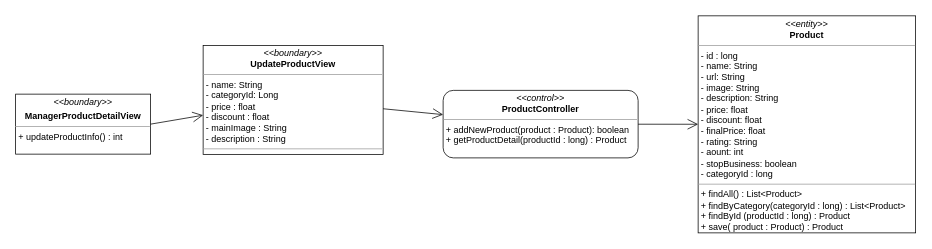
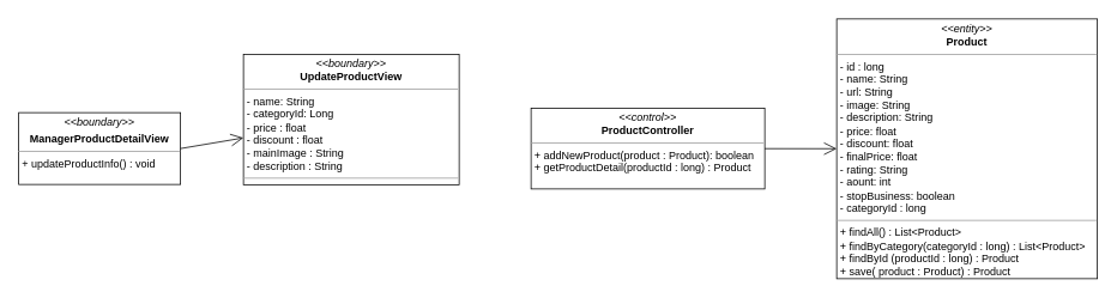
- <mxCell id="2" value="&lt;p style=&quot;margin: 0px ; margin-top: 4px ; text-align: center&quot;&gt;&lt;i&gt;&amp;lt;&amp;lt;boundary&amp;gt;&amp;gt;&lt;/i&gt;&lt;/p&gt;&lt;p style=&quot;margin: 0px ; margin-top: 4px ; text-align: center&quot;&gt;&lt;b&gt;ManagerProductDetailView&lt;/b&gt;&lt;/p&gt;&lt;hr size=&quot;1&quot;&gt;&lt;p style=&quot;margin: 0px ; margin-left: 4px&quot;&gt;&lt;span&gt;+ updateProductInfo() : int&lt;br&gt;&lt;/span&gt;&lt;/p&gt;" style="verticalAlign=top;align=left;overflow=fill;fontSize=12;fontFamily=Helvetica;html=1;" parent="1" vertex="1"><mxGeometry x="20" y="125" width="180" height="80" as="geometry" /></mxCell>
+ <mxCell id="2" value="&lt;p style=&quot;margin: 0px ; margin-top: 4px ; text-align: center&quot;&gt;&lt;i&gt;&amp;lt;&amp;lt;boundary&amp;gt;&amp;gt;&lt;/i&gt;&lt;/p&gt;&lt;p style=&quot;margin: 0px ; margin-top: 4px ; text-align: center&quot;&gt;&lt;b&gt;ManagerProductDetailView&lt;/b&gt;&lt;/p&gt;&lt;hr size=&quot;1&quot;&gt;&lt;p style=&quot;margin: 0px ; margin-left: 4px&quot;&gt;&lt;span&gt;+ updateProductInfo() : void&lt;br&gt;&lt;/span&gt;&lt;/p&gt;" style="verticalAlign=top;align=left;overflow=fill;fontSize=12;fontFamily=Helvetica;html=1;" parent="1" vertex="1"><mxGeometry x="20" y="125" width="180" height="80" as="geometry" /></mxCell>
- <mxCell id="8" value="" style="endArrow=open;endFill=1;endSize=12;html=1;" parent="1" source="7" target="4" edge="1"><mxGeometry width="160" relative="1" as="geometry"><mxPoint x="510" y="270" as="sourcePoint" /><mxPoint x="670" y="270" as="targetPoint" /></mxGeometry></mxCell>
- <mxCell id="4" value="&lt;p style=&quot;margin: 0px ; margin-top: 4px ; text-align: center&quot;&gt;&lt;i&gt;&amp;lt;&amp;lt;control&amp;gt;&amp;gt;&lt;/i&gt;&lt;br&gt;&lt;b&gt;ProductController&lt;/b&gt;&lt;/p&gt;&lt;hr size=&quot;1&quot;&gt;&lt;p style=&quot;margin: 0px ; margin-left: 4px&quot;&gt;+ addNewProduct(product : Product): boolean&lt;br&gt;&lt;/p&gt;&lt;p style=&quot;margin: 0px ; margin-left: 4px&quot;&gt;+ getProductDetail(productId : long) : Product&lt;/p&gt;" style="verticalAlign=top;align=left;overflow=fill;fontSize=12;fontFamily=Helvetica;html=1;rounded=1;" parent="1" vertex="1"><mxGeometry x="590" y="120" width="260" height="90" as="geometry" /></mxCell>
+ <mxCell id="4" value="&lt;p style=&quot;margin: 0px ; margin-top: 4px ; text-align: center&quot;&gt;&lt;i&gt;&amp;lt;&amp;lt;control&amp;gt;&amp;gt;&lt;/i&gt;&lt;br&gt;&lt;b&gt;ProductController&lt;/b&gt;&lt;/p&gt;&lt;hr size=&quot;1&quot;&gt;&lt;p style=&quot;margin: 0px ; margin-left: 4px&quot;&gt;+ addNewProduct(product : Product): boolean&lt;br&gt;&lt;/p&gt;&lt;p style=&quot;margin: 0px ; margin-left: 4px&quot;&gt;+ getProductDetail(productId : long) : Product&lt;/p&gt;" style="verticalAlign=top;align=left;overflow=fill;fontSize=12;fontFamily=Helvetica;html=1;" parent="1" vertex="1"><mxGeometry x="590" y="120" width="260" height="90" as="geometry" /></mxCell>
